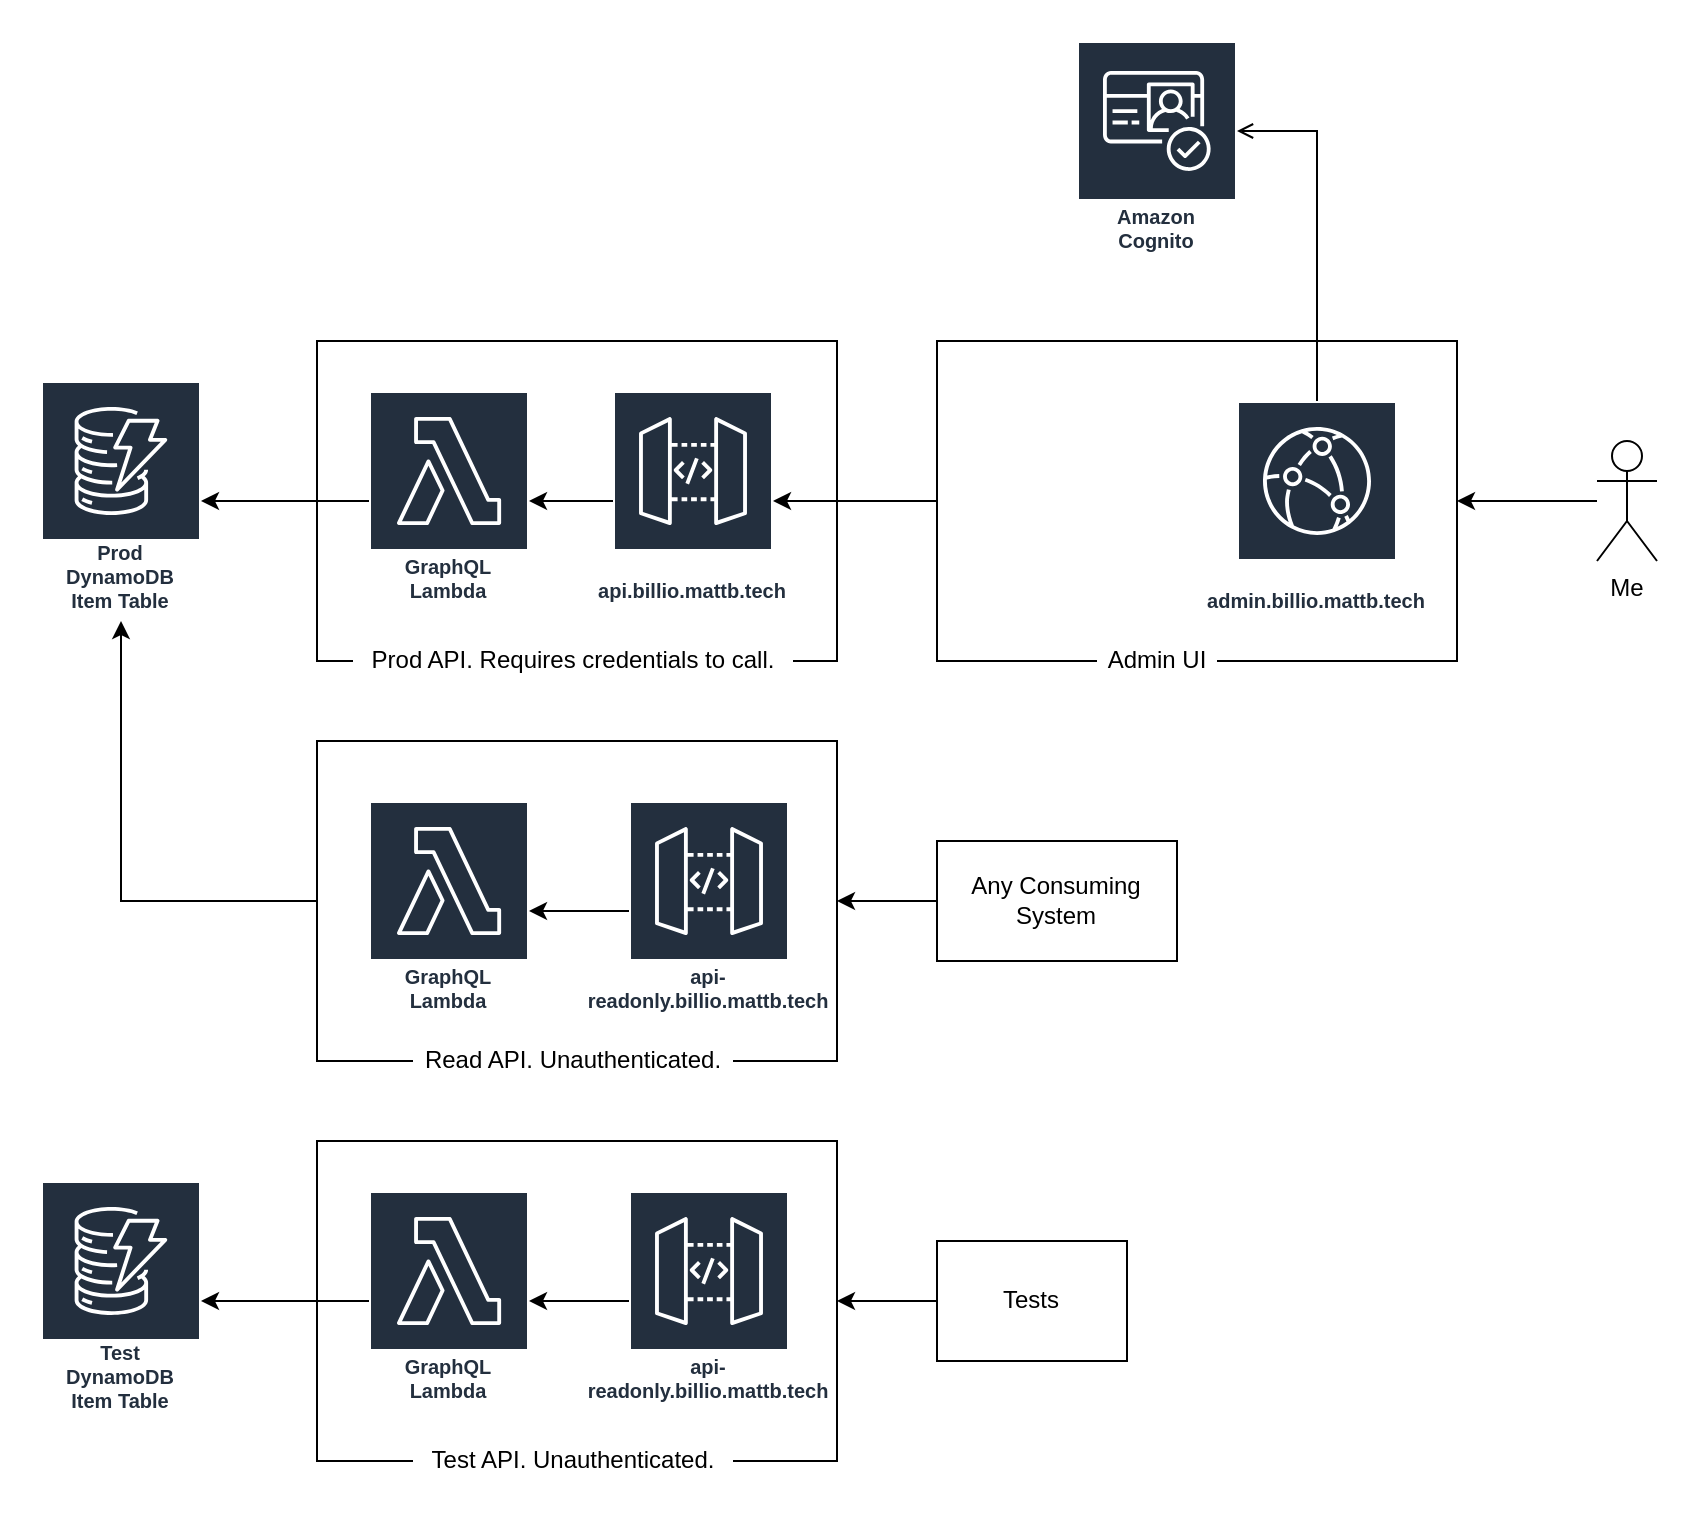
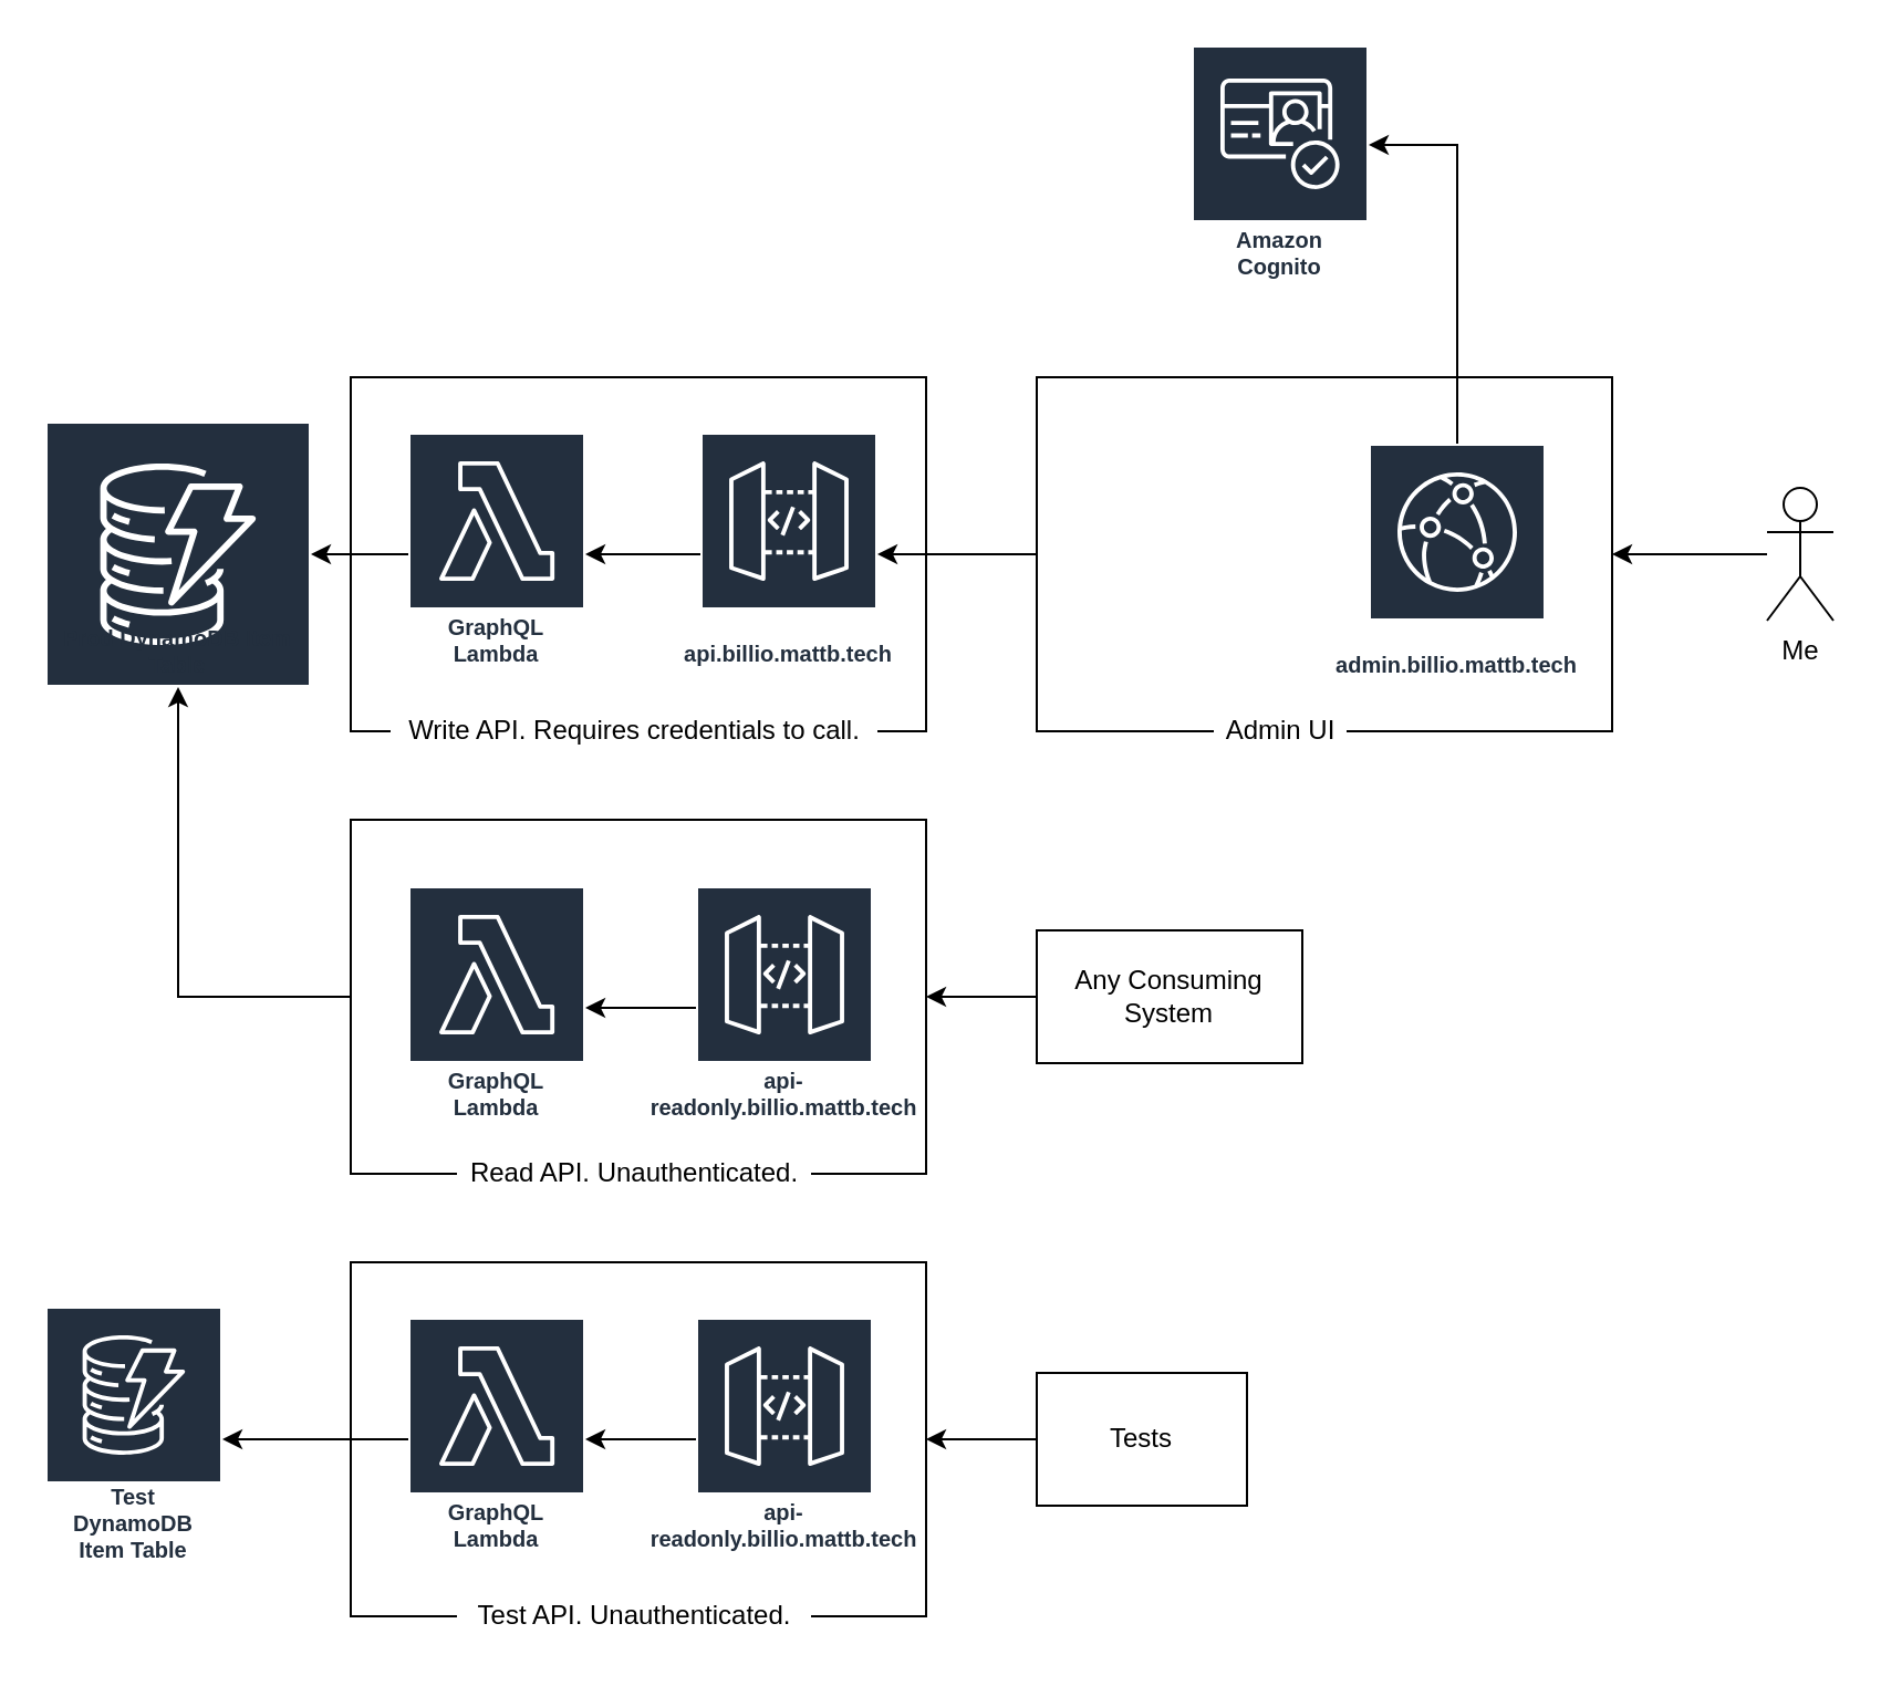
- <mxCell id="25" value="" style="edgeStyle=orthogonalEdgeStyle;rounded=0;orthogonalLoop=1;jettySize=auto;html=1;endArrow=open;" edge="1" parent="1" source="26" target="33"><mxGeometry relative="1" as="geometry"><mxPoint x="658" y="120" as="targetPoint" /><Array as="points"><mxPoint x="658" y="65" /></Array></mxGeometry></mxCell>
+ <mxCell id="25" value="" style="edgeStyle=orthogonalEdgeStyle;rounded=0;orthogonalLoop=1;jettySize=auto;html=1;" edge="1" parent="1" source="26" target="33"><mxGeometry relative="1" as="geometry"><mxPoint x="658" y="120" as="targetPoint" /><Array as="points"><mxPoint x="658" y="65" /></Array></mxGeometry></mxCell>
- <mxCell id="6" value="Prod DynamoDB Item Table" style="outlineConnect=0;fontColor=#232F3E;gradientColor=none;strokeColor=#ffffff;fillColor=#232F3E;dashed=0;verticalLabelPosition=middle;verticalAlign=bottom;align=center;html=1;whiteSpace=wrap;fontSize=10;fontStyle=1;spacing=3;shape=mxgraph.aws4.productIcon;prIcon=mxgraph.aws4.dynamodb;" vertex="1" parent="1"><mxGeometry x="20" y="190" width="80" height="120" as="geometry" /></mxCell>
+ <mxCell id="6" value="Prod DynamoDB Item Table" style="outlineConnect=0;fontColor=#232F3E;gradientColor=none;strokeColor=#ffffff;fillColor=#232F3E;dashed=0;verticalLabelPosition=middle;verticalAlign=bottom;align=center;html=1;whiteSpace=wrap;fontSize=10;fontStyle=1;spacing=3;shape=mxgraph.aws4.productIcon;prIcon=mxgraph.aws4.dynamodb;" vertex="1" parent="1"><mxGeometry x="20" y="190" width="120" height="120" as="geometry" /></mxCell>
- <mxCell id="10" value="api.billio.mattb.tech" style="outlineConnect=0;fontColor=#232F3E;gradientColor=none;strokeColor=#ffffff;fillColor=#232F3E;dashed=0;verticalLabelPosition=middle;verticalAlign=bottom;align=center;html=1;whiteSpace=wrap;fontSize=10;fontStyle=1;spacing=3;shape=mxgraph.aws4.productIcon;prIcon=mxgraph.aws4.api_gateway;" vertex="1" parent="1"><mxGeometry x="306" y="195" width="80" height="110" as="geometry" /></mxCell>
+ <mxCell id="10" value="api.billio.mattb.tech" style="outlineConnect=0;fontColor=#232F3E;gradientColor=none;strokeColor=#ffffff;fillColor=#232F3E;dashed=0;verticalLabelPosition=middle;verticalAlign=bottom;align=center;html=1;whiteSpace=wrap;fontSize=10;fontStyle=1;spacing=3;shape=mxgraph.aws4.productIcon;prIcon=mxgraph.aws4.api_gateway;" vertex="1" parent="1"><mxGeometry x="316" y="195" width="80" height="110" as="geometry" /></mxCell>
- <mxCell id="11" value="Prod API. Requires credentials to call." style="text;html=1;align=center;verticalAlign=middle;resizable=0;points=[];autosize=1;strokeColor=none;fillColor=#ffffff;" vertex="1" parent="1"><mxGeometry x="176" y="320" width="220" height="20" as="geometry" /></mxCell>
+ <mxCell id="11" value="Write API. Requires credentials to call." style="text;html=1;align=center;verticalAlign=middle;resizable=0;points=[];autosize=1;strokeColor=none;fillColor=#ffffff;" vertex="1" parent="1"><mxGeometry x="176" y="320" width="220" height="20" as="geometry" /></mxCell>
